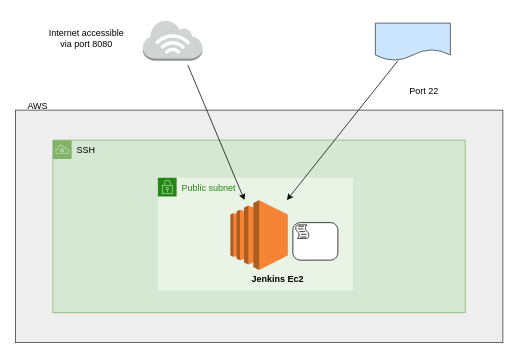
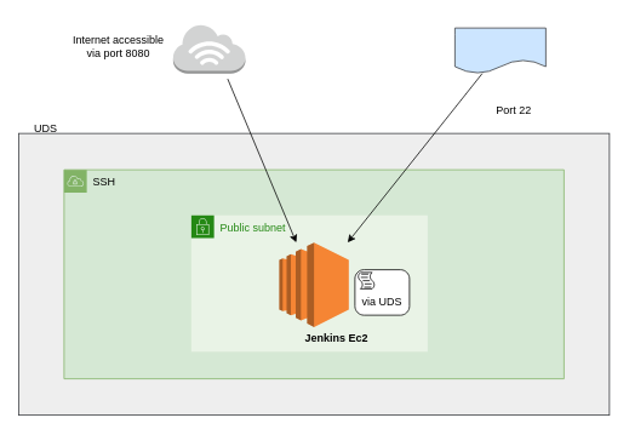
- <mxCell id="9" value="Internet accessible via port 8080" style="text;html=1;strokeColor=none;fillColor=none;align=center;verticalAlign=middle;whiteSpace=wrap;rounded=0;" vertex="1" parent="1"><mxGeometry x="55" y="20" width="120" height="60" as="geometry" /></mxCell>
+ <mxCell id="9" value="Internet accessible via port 8080" style="text;html=1;strokeColor=none;fillColor=none;align=center;verticalAlign=middle;whiteSpace=wrap;rounded=0;" vertex="1" parent="1"><mxGeometry x="70" y="20" width="120" height="60" as="geometry" /></mxCell>
- <mxCell id="3" value="AWS" style="text;html=1;strokeColor=none;fillColor=none;align=center;verticalAlign=middle;whiteSpace=wrap;rounded=0;" vertex="1" parent="1"><mxGeometry x="20" y="126" width="60" height="30" as="geometry" /></mxCell>
+ <mxCell id="3" value="UDS" style="text;html=1;strokeColor=none;fillColor=none;align=center;verticalAlign=middle;whiteSpace=wrap;rounded=0;" vertex="1" parent="1"><mxGeometry x="20" y="126" width="60" height="30" as="geometry" /></mxCell>
+ <mxCell id="15" value="via UDS" style="text;html=1;strokeColor=none;fillColor=none;align=center;verticalAlign=middle;whiteSpace=wrap;rounded=0;" vertex="1" parent="1"><mxGeometry x="390" y="316" width="60" height="30" as="geometry" /></mxCell>
